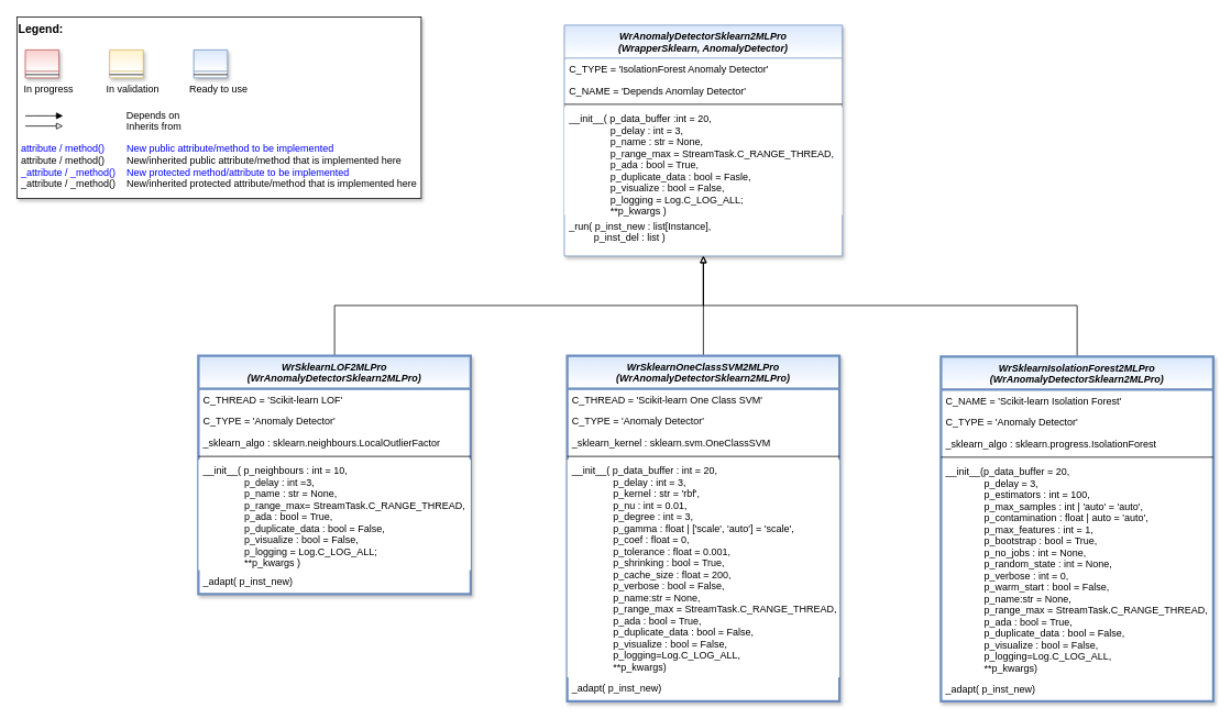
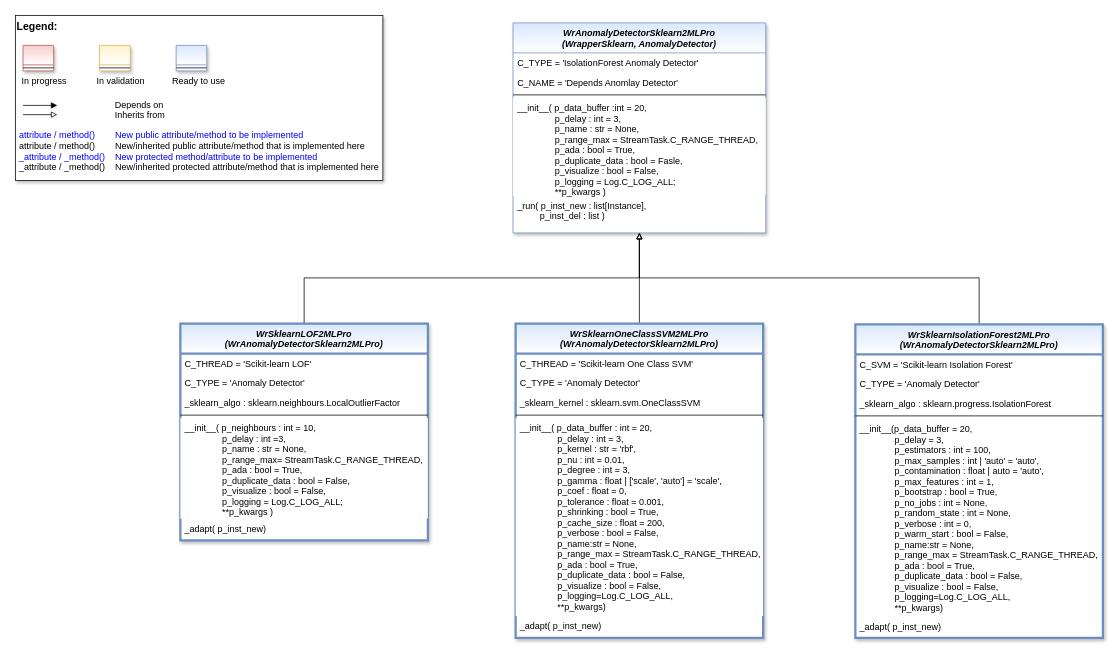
- <mxCell id="36" value="C_NAME = 'Scikit-learn Isolation Forest'" style="text;align=left;verticalAlign=top;spacingLeft=4;spacingRight=4;overflow=hidden;rotatable=0;points=[[0,0.5],[1,0.5]];portConstraint=eastwest;fontColor=default;" parent="35" vertex="1"><mxGeometry y="40" width="330" height="26" as="geometry" /></mxCell>
+ <mxCell id="36" value="C_SVM = 'Scikit-learn Isolation Forest'" style="text;align=left;verticalAlign=top;spacingLeft=4;spacingRight=4;overflow=hidden;rotatable=0;points=[[0,0.5],[1,0.5]];portConstraint=eastwest;fontColor=default;" parent="35" vertex="1"><mxGeometry y="40" width="330" height="26" as="geometry" /></mxCell>
